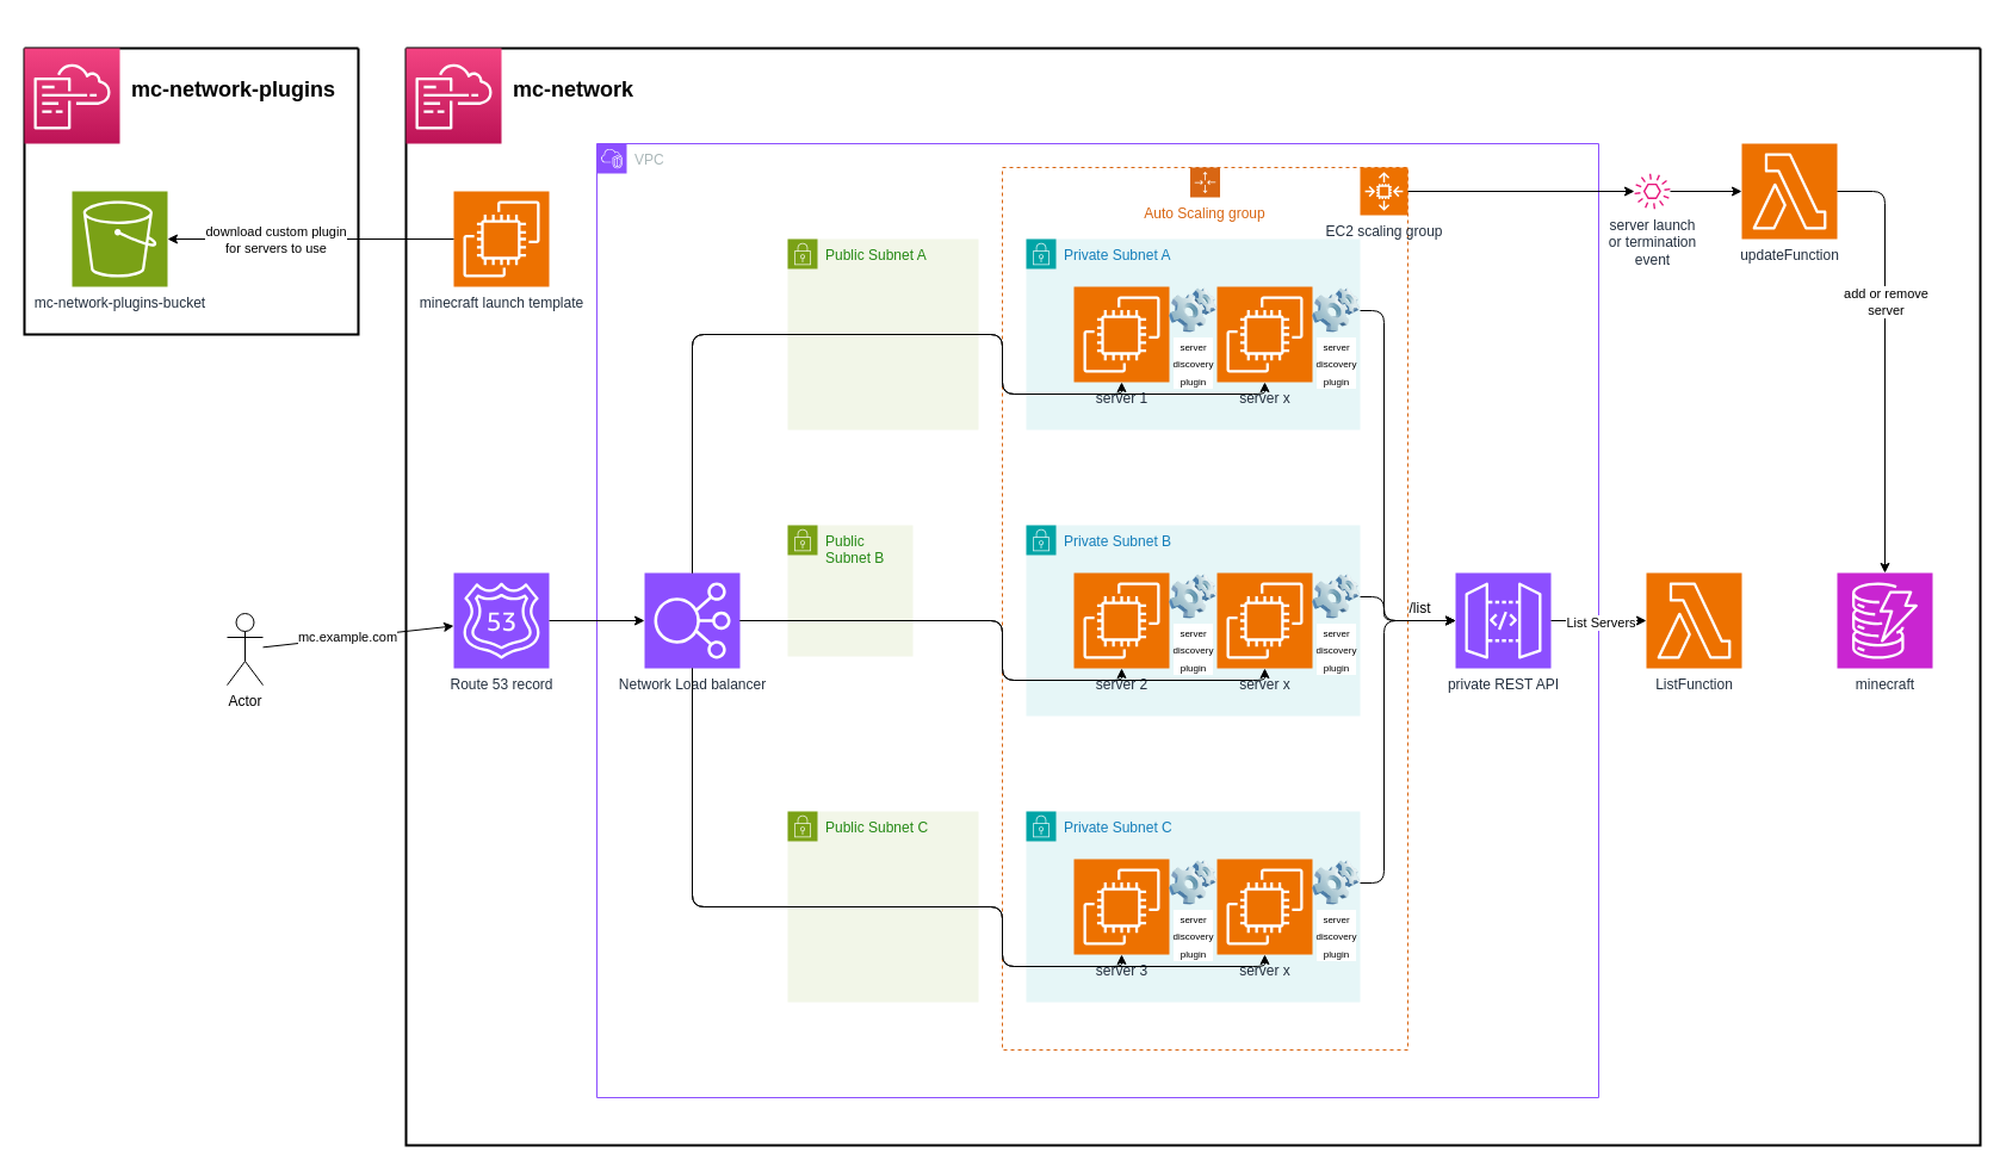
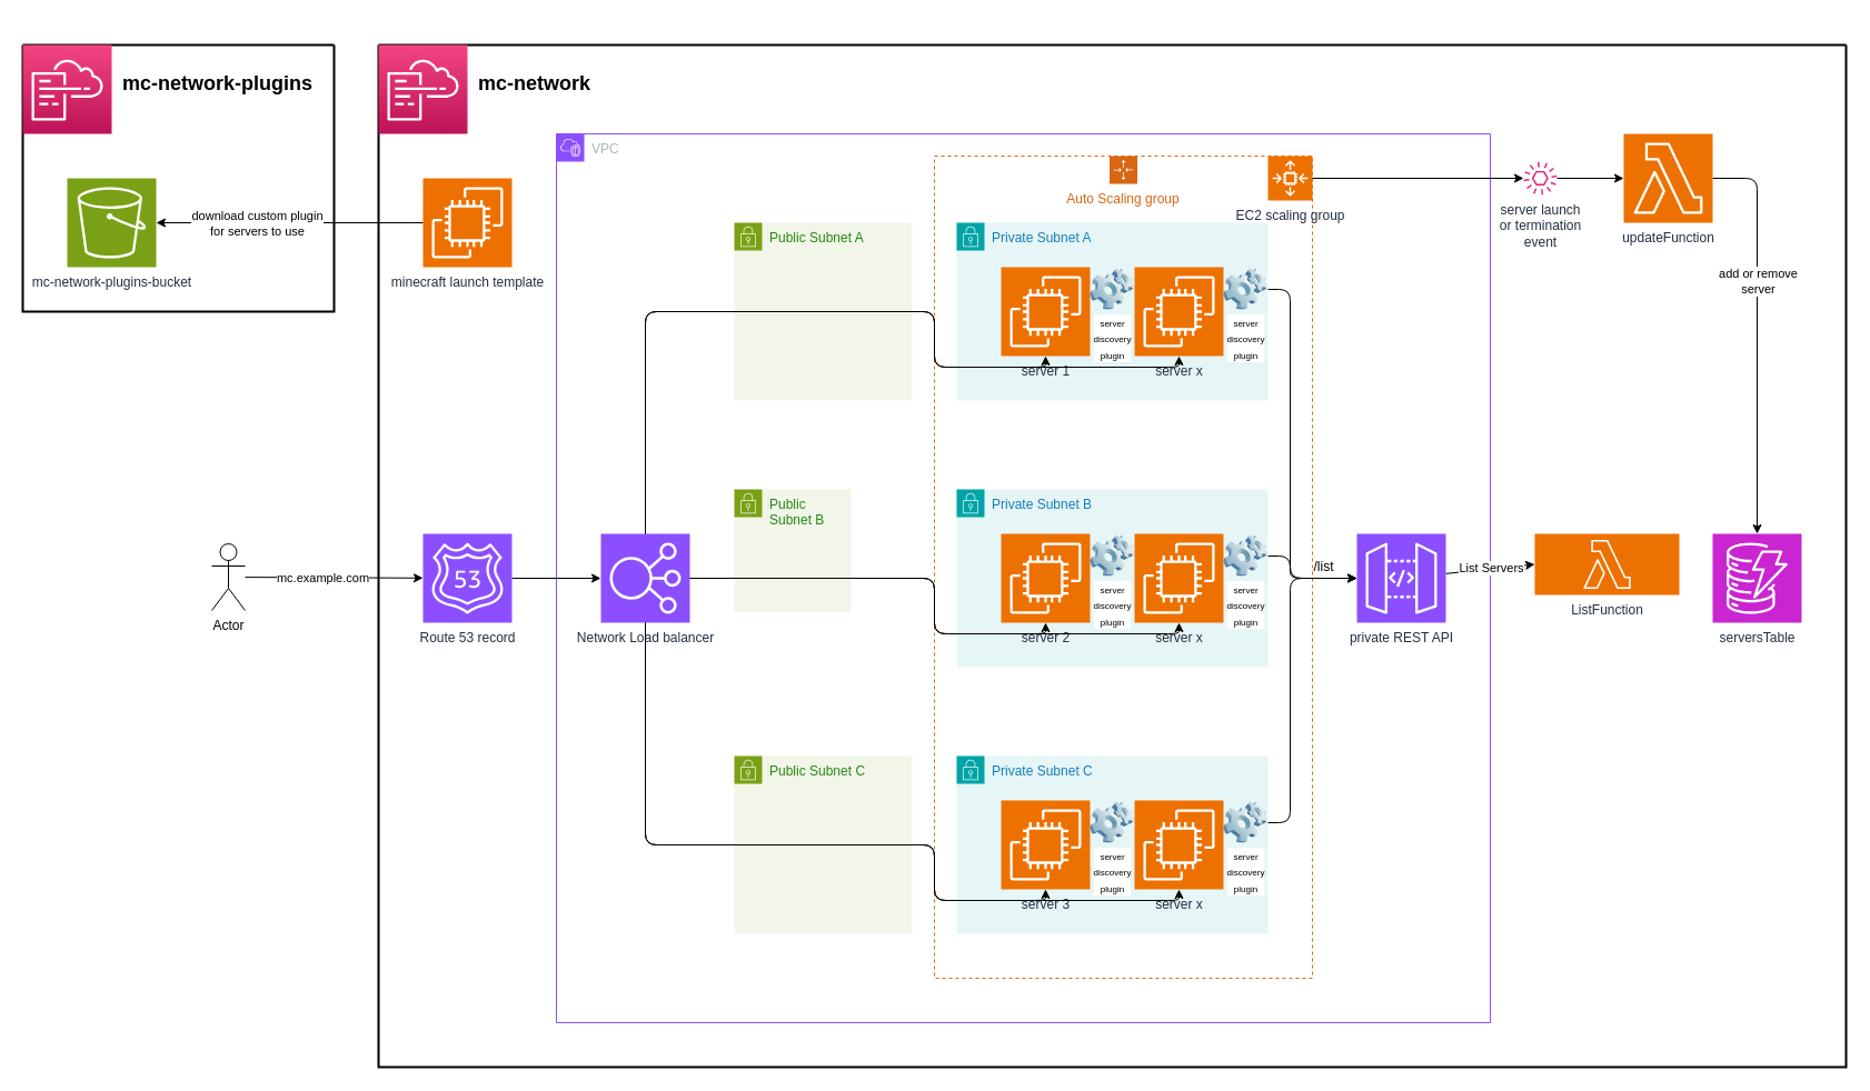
- <mxCell id="48" value="ListFunction" style="sketch=0;points=[[0,0,0],[0.25,0,0],[0.5,0,0],[0.75,0,0],[1,0,0],[0,1,0],[0.25,1,0],[0.5,1,0],[0.75,1,0],[1,1,0],[0,0.25,0],[0,0.5,0],[0,0.75,0],[1,0.25,0],[1,0.5,0],[1,0.75,0]];outlineConnect=0;fontColor=#232F3E;fillColor=#ED7100;strokeColor=#ffffff;dashed=0;verticalLabelPosition=bottom;verticalAlign=top;align=center;html=1;fontSize=12;fontStyle=0;aspect=fixed;shape=mxgraph.aws4.resourceIcon;resIcon=mxgraph.aws4.lambda;" vertex="1" parent="9"><mxGeometry x="1040" y="440" width="80" height="80" as="geometry" /></mxCell>
+ <mxCell id="48" value="ListFunction" style="sketch=0;points=[[0,0,0],[0.25,0,0],[0.5,0,0],[0.75,0,0],[1,0,0],[0,1,0],[0.25,1,0],[0.5,1,0],[0.75,1,0],[1,1,0],[0,0.25,0],[0,0.5,0],[0,0.75,0],[1,0.25,0],[1,0.5,0],[1,0.75,0]];outlineConnect=0;fontColor=#232F3E;fillColor=#ED7100;strokeColor=#ffffff;dashed=0;verticalLabelPosition=bottom;verticalAlign=top;align=center;html=1;fontSize=12;fontStyle=0;aspect=fixed;shape=mxgraph.aws4.resourceIcon;resIcon=mxgraph.aws4.lambda;" vertex="1" parent="9"><mxGeometry x="1040" y="440" width="130" height="55" as="geometry" /></mxCell>
- <mxCell id="8" value="Actor" style="shape=umlActor;verticalLabelPosition=bottom;verticalAlign=top;html=1;outlineConnect=0;" parent="1" vertex="1"><mxGeometry x="190" y="514" width="30" height="60" as="geometry" /></mxCell>
+ <mxCell id="8" value="Actor" style="shape=umlActor;verticalLabelPosition=bottom;verticalAlign=top;html=1;outlineConnect=0;" parent="1" vertex="1"><mxGeometry x="190" y="489" width="30" height="60" as="geometry" /></mxCell>
- <mxCell id="51" value="minecraft" style="sketch=0;points=[[0,0,0],[0.25,0,0],[0.5,0,0],[0.75,0,0],[1,0,0],[0,1,0],[0.25,1,0],[0.5,1,0],[0.75,1,0],[1,1,0],[0,0.25,0],[0,0.5,0],[0,0.75,0],[1,0.25,0],[1,0.5,0],[1,0.75,0]];outlineConnect=0;fontColor=#232F3E;fillColor=#C925D1;strokeColor=#ffffff;dashed=0;verticalLabelPosition=bottom;verticalAlign=top;align=center;html=1;fontSize=12;fontStyle=0;aspect=fixed;shape=mxgraph.aws4.resourceIcon;resIcon=mxgraph.aws4.dynamodb;" vertex="1" parent="9"><mxGeometry x="1200" y="440" width="80" height="80" as="geometry" /></mxCell>
+ <mxCell id="51" value="serversTable" style="sketch=0;points=[[0,0,0],[0.25,0,0],[0.5,0,0],[0.75,0,0],[1,0,0],[0,1,0],[0.25,1,0],[0.5,1,0],[0.75,1,0],[1,1,0],[0,0.25,0],[0,0.5,0],[0,0.75,0],[1,0.25,0],[1,0.5,0],[1,0.75,0]];outlineConnect=0;fontColor=#232F3E;fillColor=#C925D1;strokeColor=#ffffff;dashed=0;verticalLabelPosition=bottom;verticalAlign=top;align=center;html=1;fontSize=12;fontStyle=0;aspect=fixed;shape=mxgraph.aws4.resourceIcon;resIcon=mxgraph.aws4.dynamodb;" vertex="1" parent="9"><mxGeometry x="1200" y="440" width="80" height="80" as="geometry" /></mxCell>
